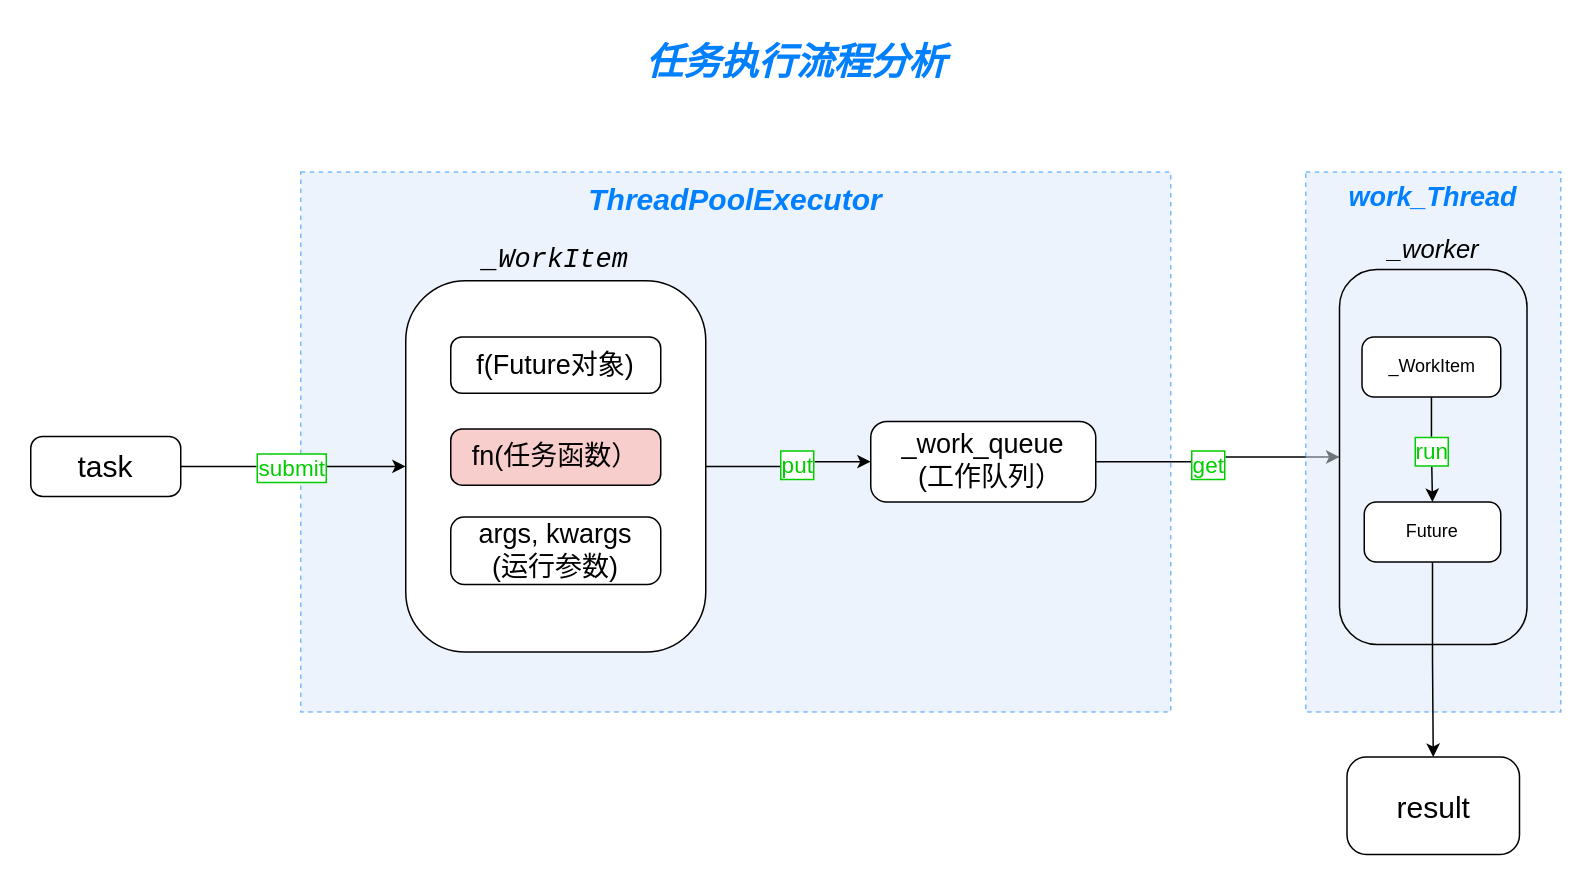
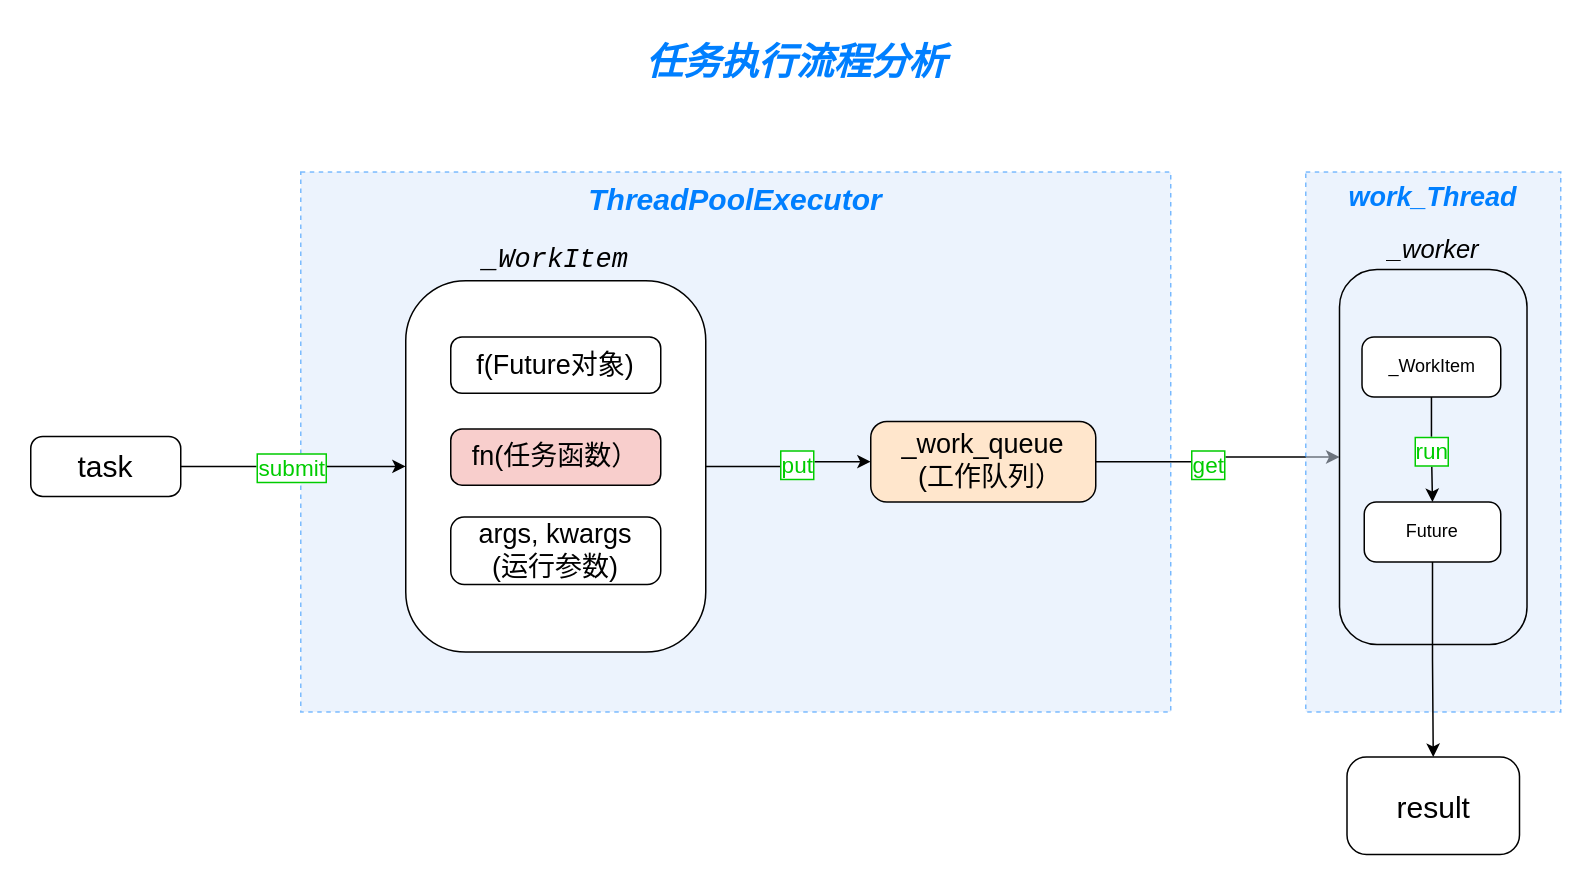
- <mxCell id="14" value="&lt;font style=&quot;font-size: 18px;&quot;&gt;_work_queue&lt;/font&gt;&lt;div&gt;&lt;font style=&quot;font-size: 18px;&quot;&gt;&amp;nbsp; (工作队列）&lt;/font&gt;&lt;/div&gt;" style="rounded=1;whiteSpace=wrap;html=1;arcSize=20;" parent="1" vertex="1"><mxGeometry x="580" y="280.25" width="150" height="53.75" as="geometry" /></mxCell>
+ <mxCell id="14" value="&lt;font style=&quot;font-size: 18px;&quot;&gt;_work_queue&lt;/font&gt;&lt;div&gt;&lt;font style=&quot;font-size: 18px;&quot;&gt;&amp;nbsp; (工作队列）&lt;/font&gt;&lt;/div&gt;" style="rounded=1;whiteSpace=wrap;html=1;arcSize=20;fillColor=#ffe6cc;" parent="1" vertex="1"><mxGeometry x="580" y="280.25" width="150" height="53.75" as="geometry" /></mxCell>
